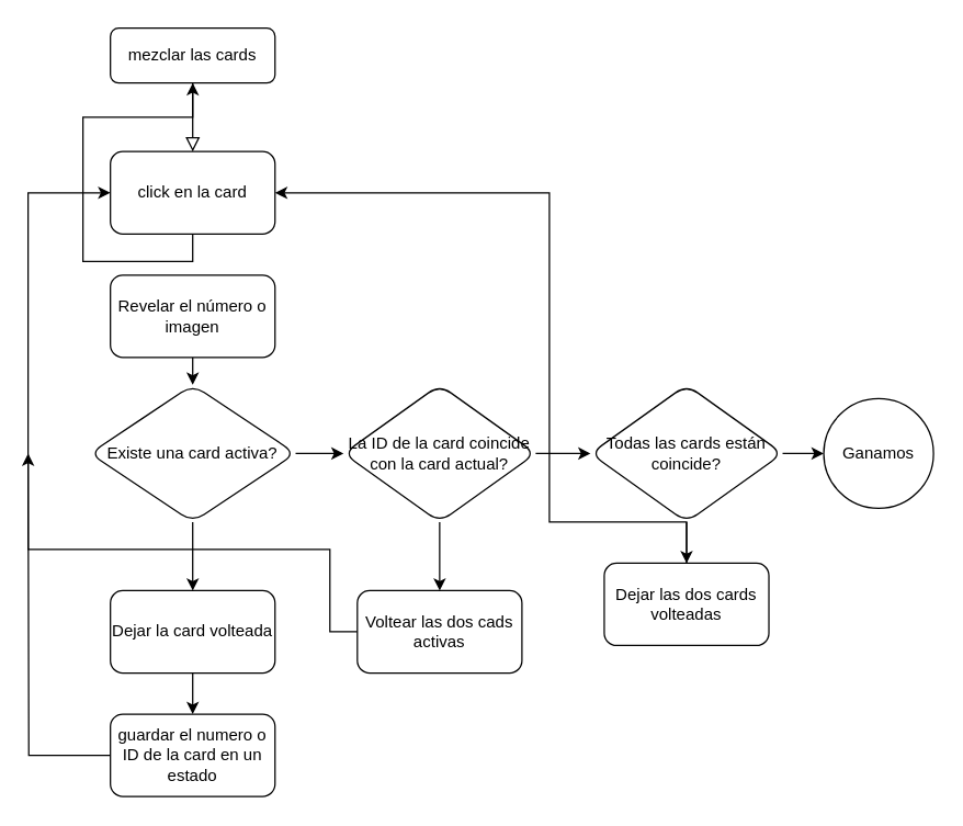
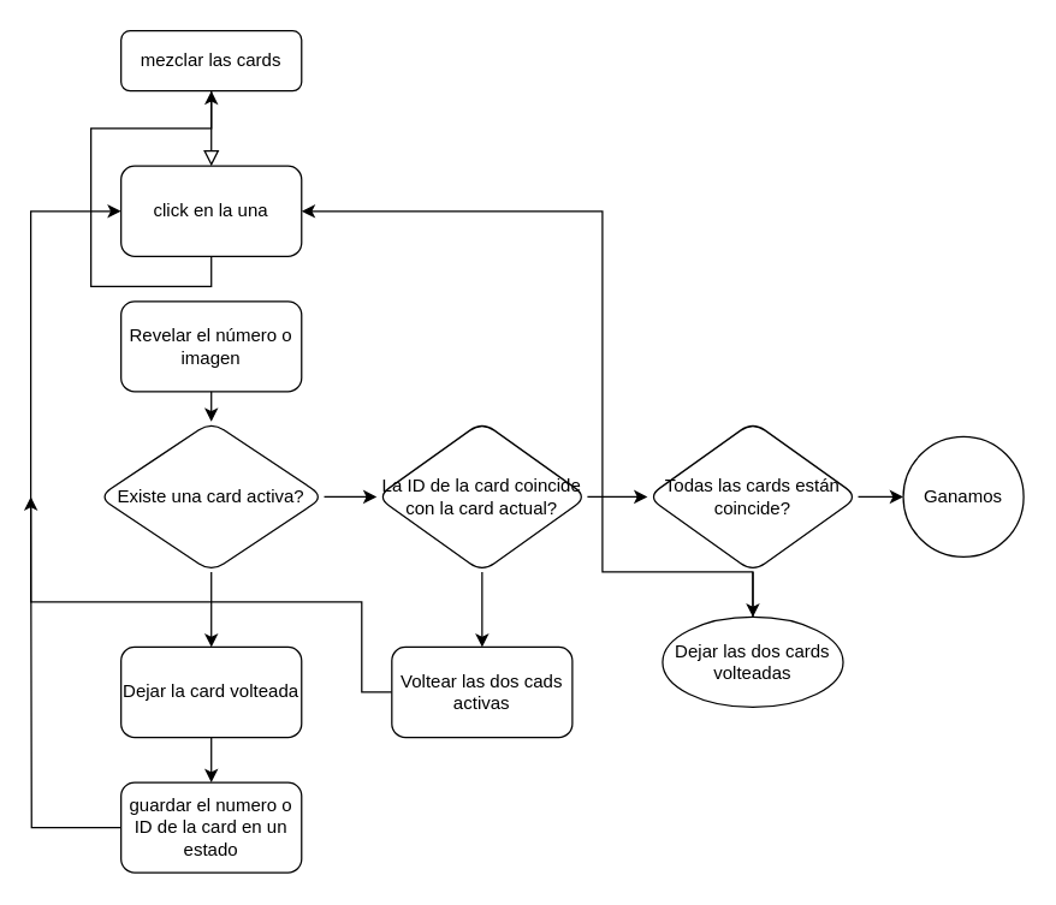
- <mxCell id="5" value="click en la card" style="rounded=1;whiteSpace=wrap;html=1;" vertex="1" parent="1"><mxGeometry x="80" y="110" width="120" height="60" as="geometry" /></mxCell>
+ <mxCell id="5" value="click en la una" style="rounded=1;whiteSpace=wrap;html=1;" vertex="1" parent="1"><mxGeometry x="80" y="110" width="120" height="60" as="geometry" /></mxCell>
- <mxCell id="15" value="Dejar las dos cards volteadas" style="whiteSpace=wrap;html=1;rounded=1;" vertex="1" parent="1"><mxGeometry x="440" y="410" width="120" height="60" as="geometry" /></mxCell>
+ <mxCell id="15" value="Dejar las dos cards volteadas" style="ellipse;whiteSpace=wrap;html=1;" vertex="1" parent="1"><mxGeometry x="440" y="410" width="120" height="60" as="geometry" /></mxCell>
